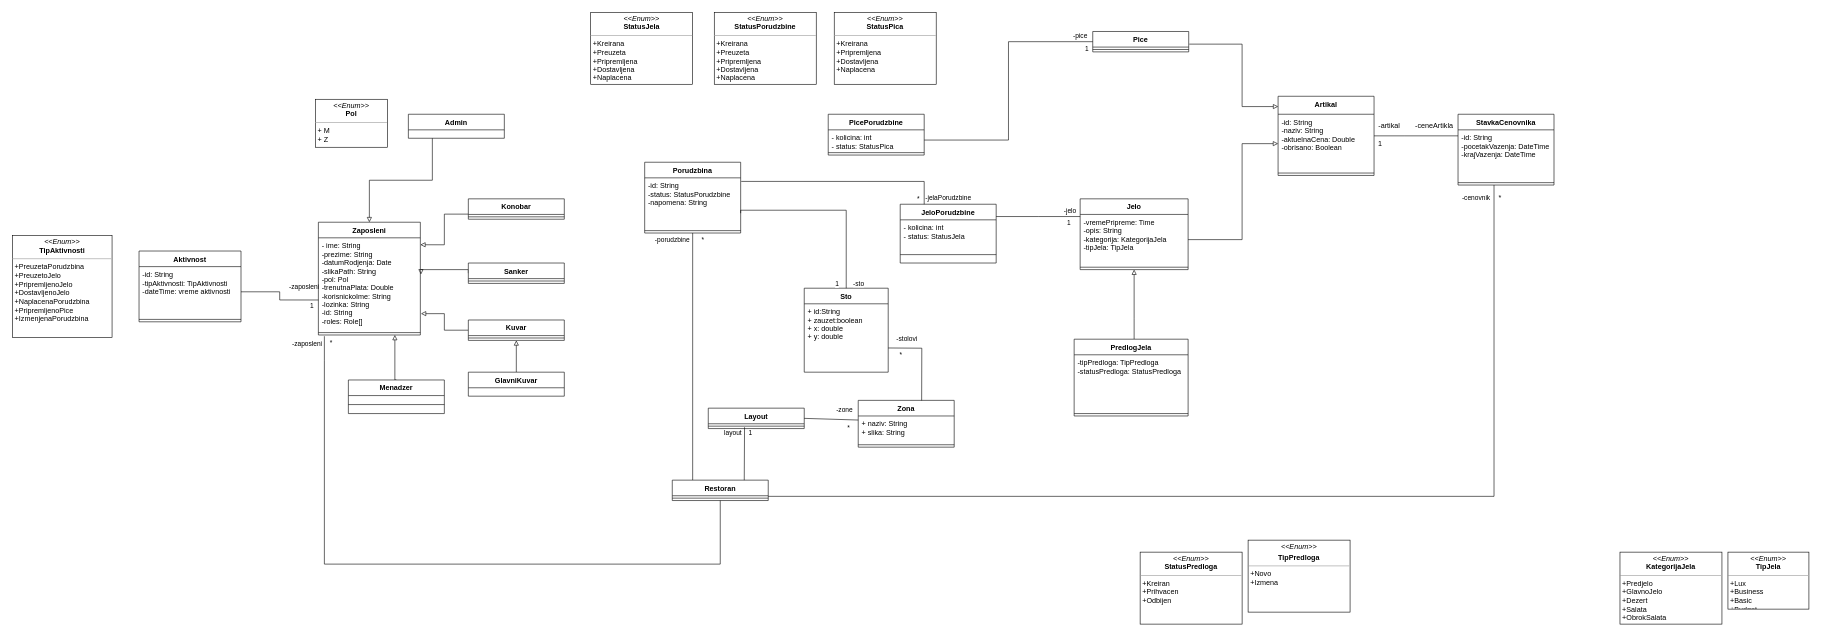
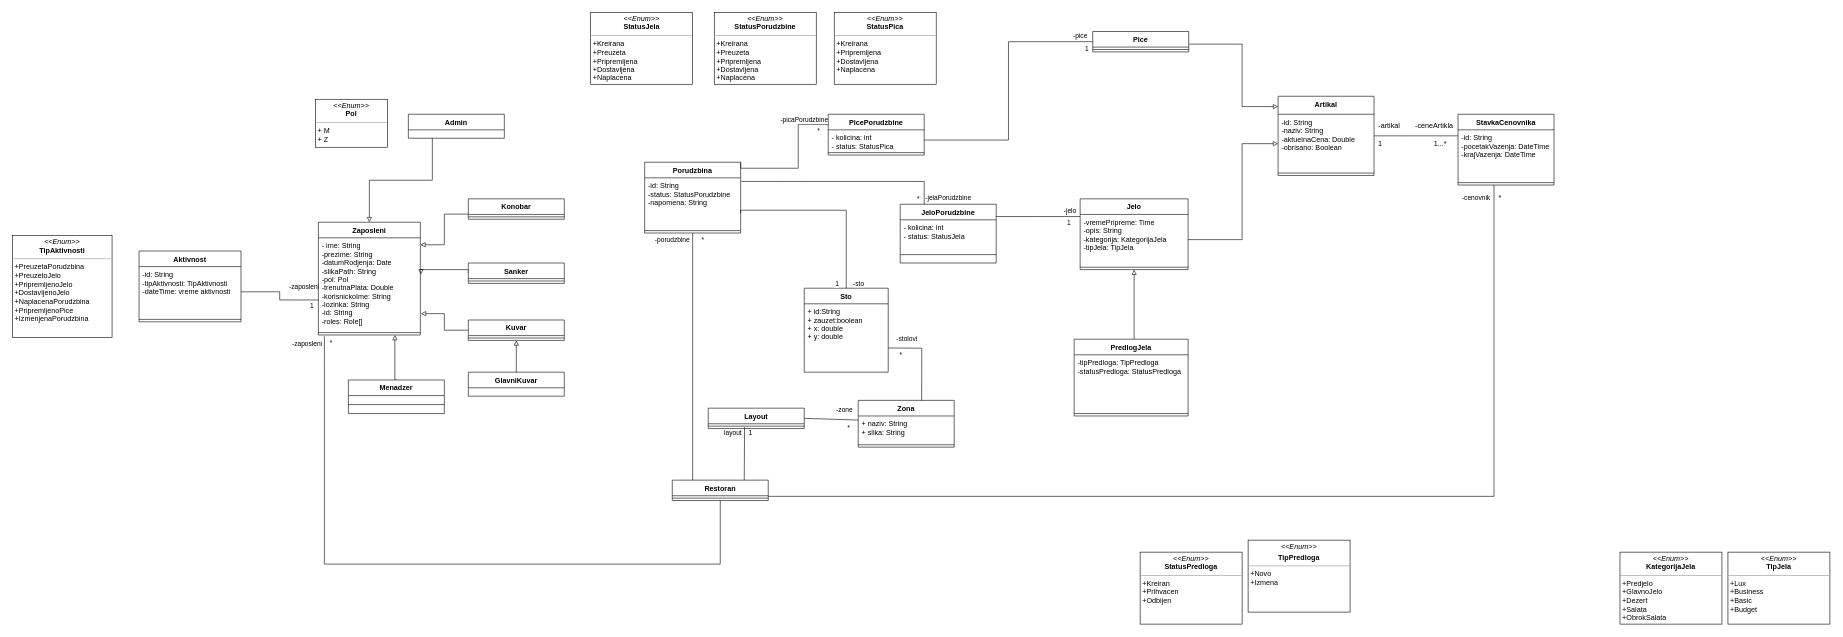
+ <mxCell id="78" value="1...*" style="text;html=1;align=center;verticalAlign=middle;resizable=0;points=[];autosize=1;strokeColor=none;fillColor=none;" parent="1" vertex="1"><mxGeometry x="2380" y="230" width="40" height="20" as="geometry" /></mxCell>
+ <mxCell id="22" value="-picaPorudzbine" style="edgeStyle=orthogonalEdgeStyle;rounded=0;orthogonalLoop=1;jettySize=auto;html=1;entryX=0;entryY=0.25;entryDx=0;entryDy=0;endArrow=none;endFill=0;exitX=1;exitY=0;exitDx=0;exitDy=0;" parent="1" source="9" target="15" edge="1"><mxGeometry x="0.651" y="7" relative="1" as="geometry"><Array as="points"><mxPoint x="1234" y="280" /><mxPoint x="1330" y="280" /><mxPoint x="1330" y="207" /></Array><mxPoint x="1240" y="279" as="sourcePoint" /><mxPoint as="offset" /></mxGeometry></mxCell>
+ <mxCell id="23" value="*" style="edgeLabel;html=1;align=center;verticalAlign=middle;resizable=0;points=[];" parent="22" vertex="1" connectable="0"><mxGeometry x="0.143" y="1" relative="1" as="geometry"><mxPoint x="34" y="-39" as="offset" /></mxGeometry></mxCell>
- <mxCell id="75" value="&lt;p style=&quot;margin: 0px ; margin-top: 4px ; text-align: center&quot;&gt;&lt;i&gt;&amp;lt;&amp;lt;Enum&amp;gt;&amp;gt;&lt;/i&gt;&lt;br&gt;&lt;b&gt;TipJela&lt;/b&gt;&lt;/p&gt;&lt;hr size=&quot;1&quot;&gt;&lt;p style=&quot;margin: 0px ; margin-left: 4px&quot;&gt;+Lux&lt;/p&gt;&lt;p style=&quot;margin: 0px ; margin-left: 4px&quot;&gt;+Business&lt;/p&gt;&lt;p style=&quot;margin: 0px ; margin-left: 4px&quot;&gt;+Basic&lt;/p&gt;&lt;p style=&quot;margin: 0px ; margin-left: 4px&quot;&gt;+Budget&lt;/p&gt;&lt;p style=&quot;margin: 0px ; margin-left: 4px&quot;&gt;&lt;br&gt;&lt;/p&gt;&lt;p style=&quot;margin: 0px ; margin-left: 4px&quot;&gt;&lt;br&gt;&lt;/p&gt;" style="verticalAlign=top;align=left;overflow=fill;fontSize=12;fontFamily=Helvetica;html=1;" parent="1" vertex="1"><mxGeometry x="2880" y="920" width="135" height="95" as="geometry" /></mxCell>
+ <mxCell id="75" value="&lt;p style=&quot;margin: 0px ; margin-top: 4px ; text-align: center&quot;&gt;&lt;i&gt;&amp;lt;&amp;lt;Enum&amp;gt;&amp;gt;&lt;/i&gt;&lt;br&gt;&lt;b&gt;TipJela&lt;/b&gt;&lt;/p&gt;&lt;hr size=&quot;1&quot;&gt;&lt;p style=&quot;margin: 0px ; margin-left: 4px&quot;&gt;+Lux&lt;/p&gt;&lt;p style=&quot;margin: 0px ; margin-left: 4px&quot;&gt;+Business&lt;/p&gt;&lt;p style=&quot;margin: 0px ; margin-left: 4px&quot;&gt;+Basic&lt;/p&gt;&lt;p style=&quot;margin: 0px ; margin-left: 4px&quot;&gt;+Budget&lt;/p&gt;&lt;p style=&quot;margin: 0px ; margin-left: 4px&quot;&gt;&lt;br&gt;&lt;/p&gt;&lt;p style=&quot;margin: 0px ; margin-left: 4px&quot;&gt;&lt;br&gt;&lt;/p&gt;" style="verticalAlign=top;align=left;overflow=fill;fontSize=12;fontFamily=Helvetica;html=1;" parent="1" vertex="1"><mxGeometry x="2880" y="920" width="170" height="120" as="geometry" /></mxCell>
